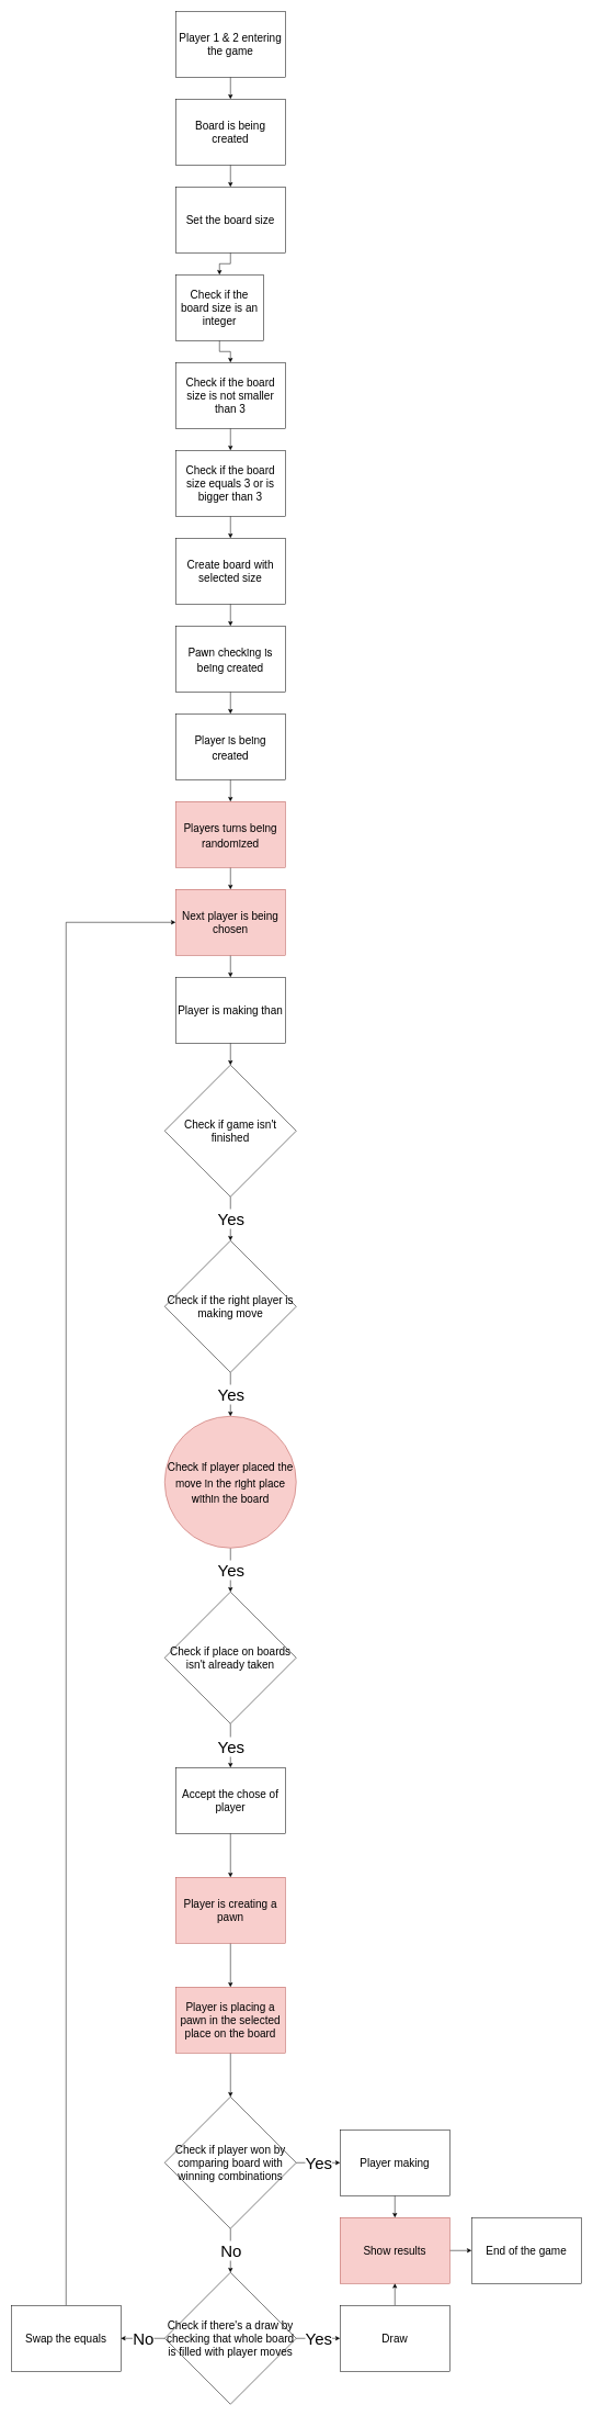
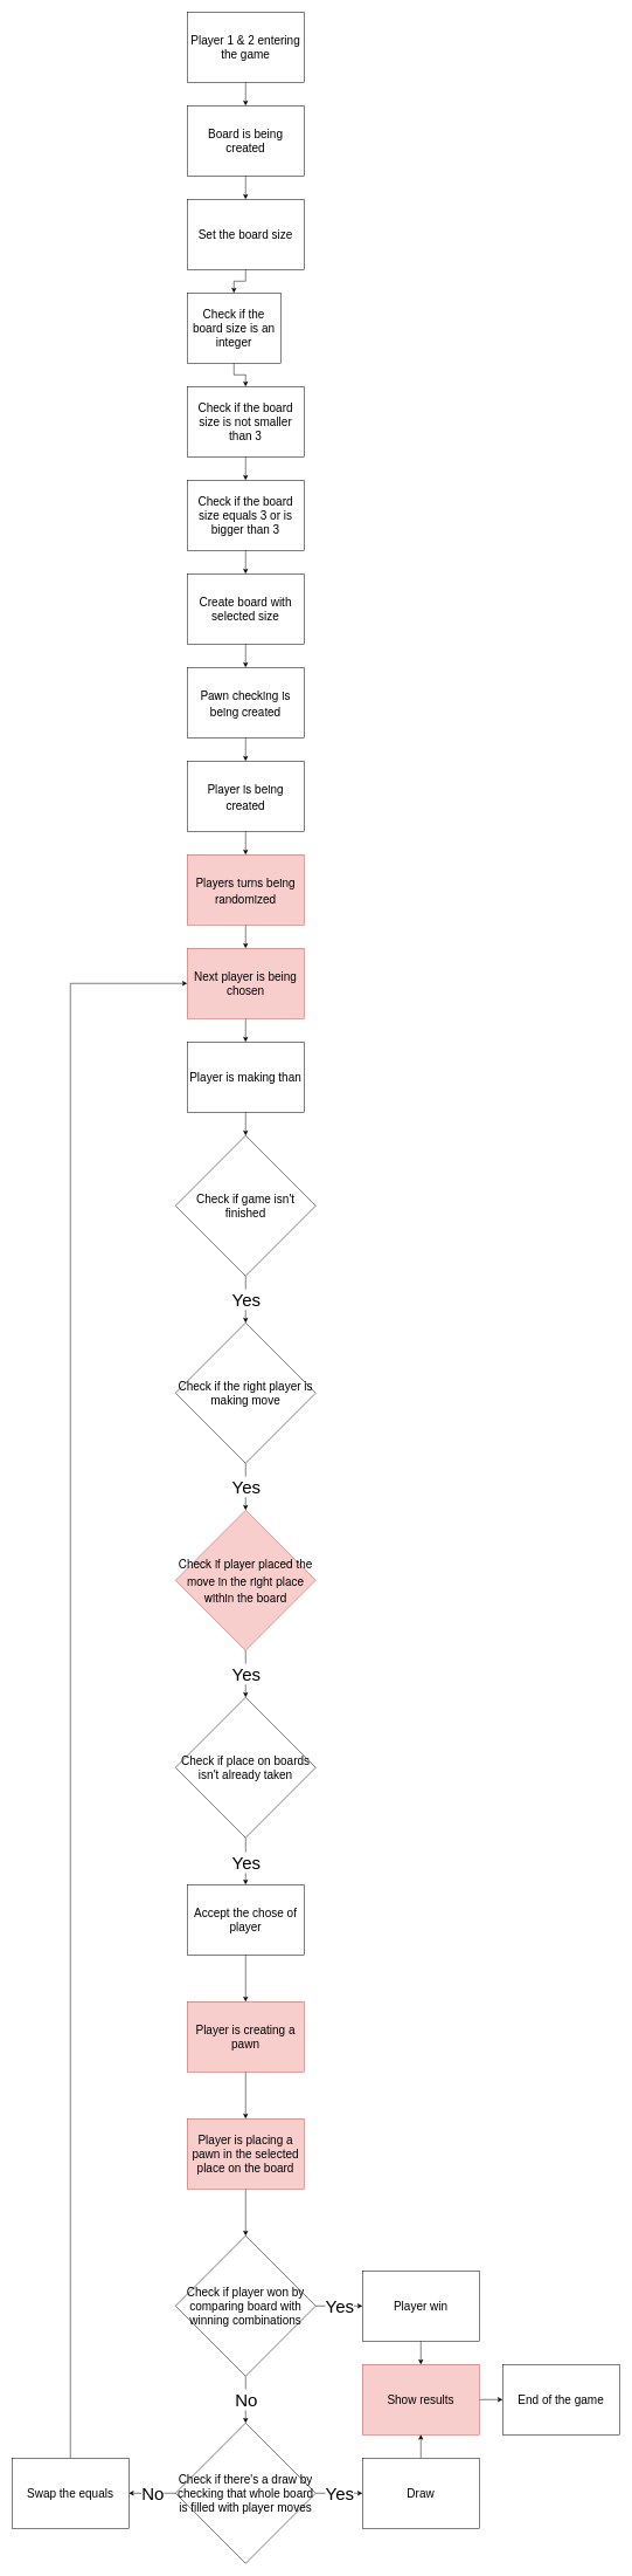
- <mxCell id="26" value="&lt;p class=&quot;p1&quot; style=&quot;margin: 0px ; font-stretch: normal ; line-height: normal ; font-family: &amp;#34;helvetica neue&amp;#34;&quot;&gt;&lt;font style=&quot;font-size: 20px&quot;&gt;Check if player placed the move in the right place within the board&lt;/font&gt;&lt;/p&gt;" style="ellipse;whiteSpace=wrap;html=1;fontSize=20;fillColor=#f8cecc;strokeColor=#b85450;" parent="1" vertex="1"><mxGeometry x="300" y="2580" width="240" height="240" as="geometry" /></mxCell>
+ <mxCell id="26" value="&lt;p class=&quot;p1&quot; style=&quot;margin: 0px ; font-stretch: normal ; line-height: normal ; font-family: &amp;#34;helvetica neue&amp;#34;&quot;&gt;&lt;font style=&quot;font-size: 20px&quot;&gt;Check if player placed the move in the right place within the board&lt;/font&gt;&lt;/p&gt;" style="rhombus;whiteSpace=wrap;html=1;fontSize=20;fillColor=#f8cecc;strokeColor=#b85450;" parent="1" vertex="1"><mxGeometry x="300" y="2580" width="240" height="240" as="geometry" /></mxCell>
- <mxCell id="38" value="&lt;span style=&quot;font-size: 20px&quot;&gt;Player making&lt;/span&gt;" style="rounded=0;whiteSpace=wrap;html=1;fontSize=15;" parent="1" vertex="1"><mxGeometry x="620" y="3880" width="200" height="120" as="geometry" /></mxCell>
+ <mxCell id="38" value="&lt;span style=&quot;font-size: 20px&quot;&gt;Player win&lt;/span&gt;" style="rounded=0;whiteSpace=wrap;html=1;fontSize=15;" parent="1" vertex="1"><mxGeometry x="620" y="3880" width="200" height="120" as="geometry" /></mxCell>
